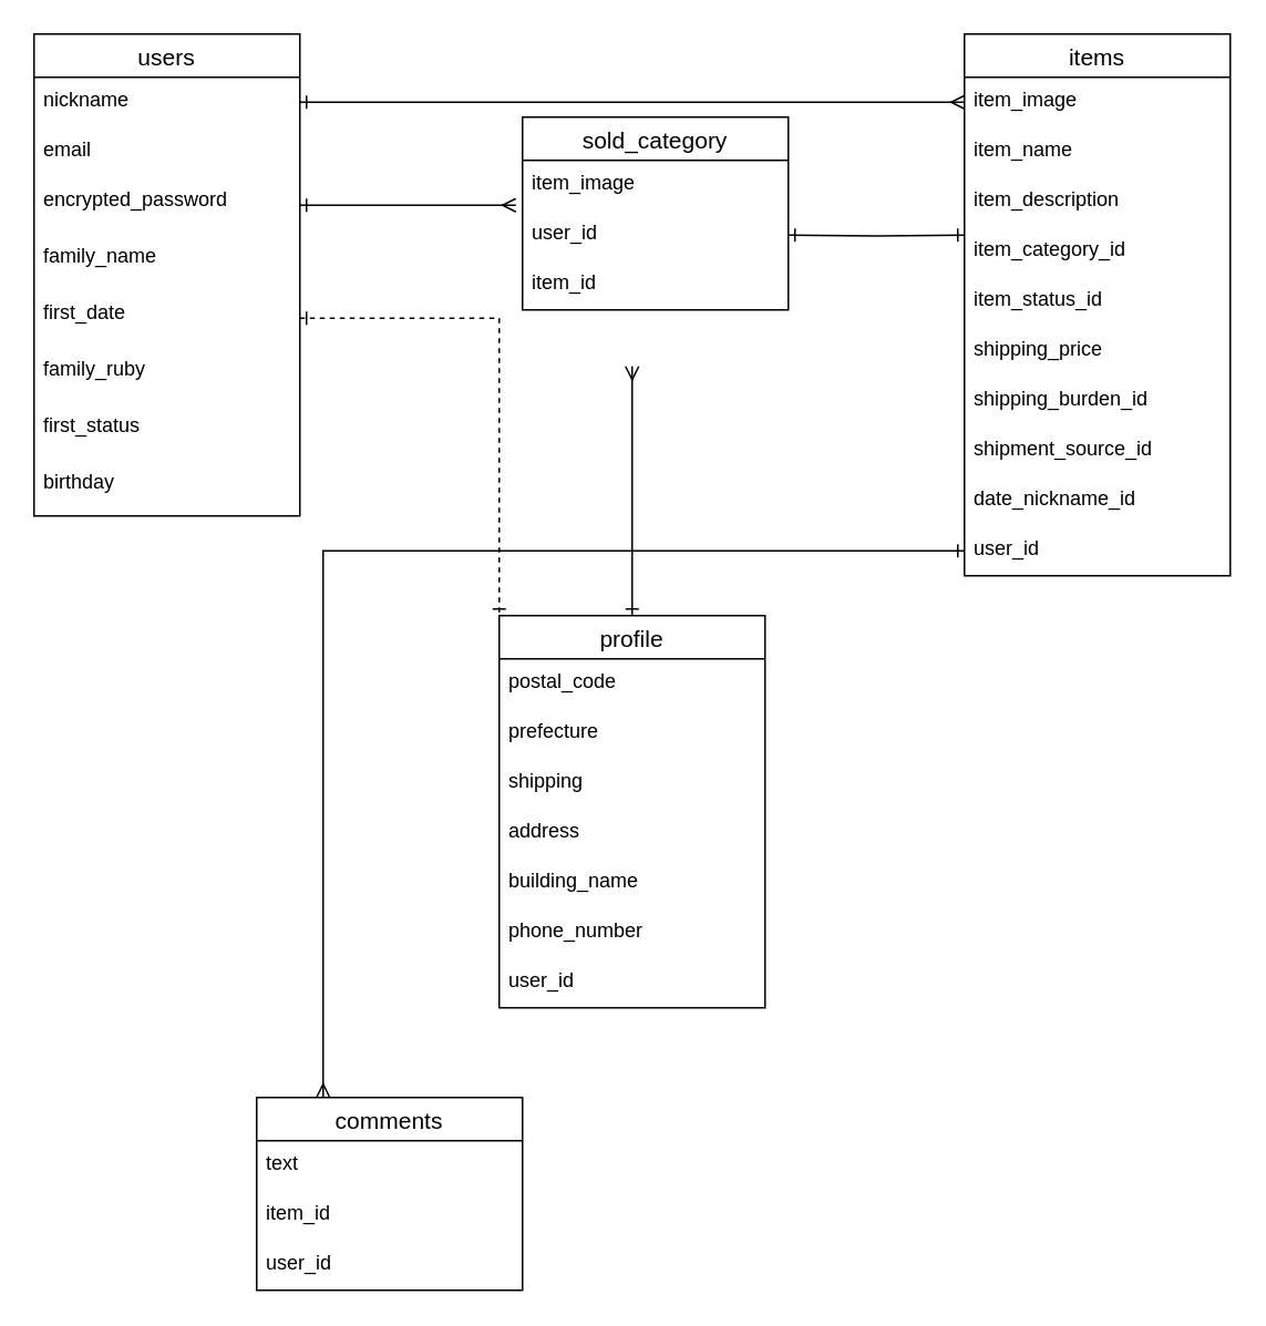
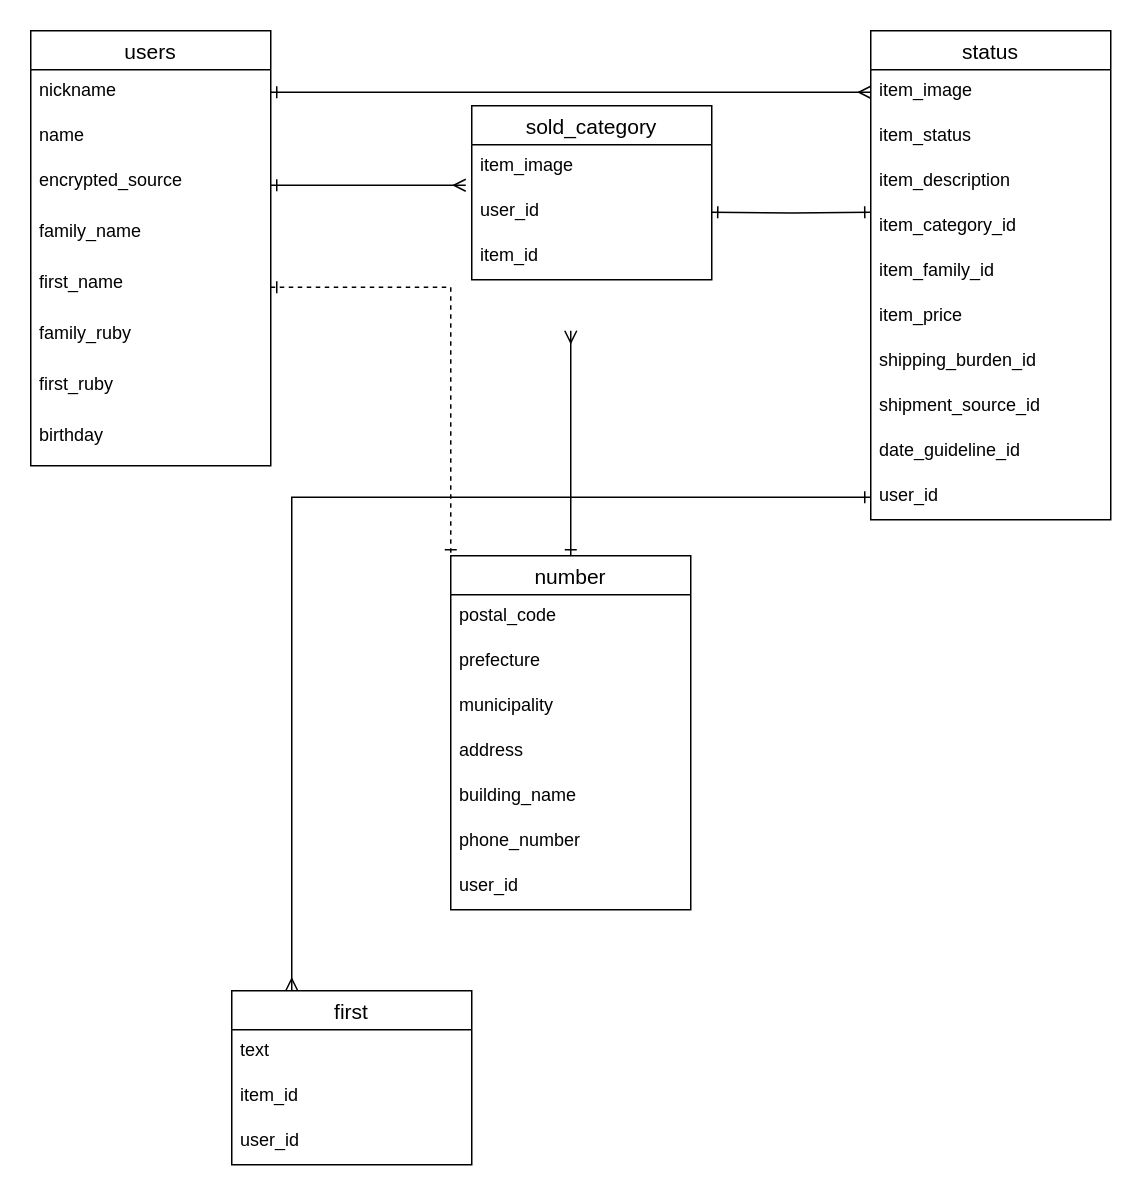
- <mxCell id="12" value="items" style="swimlane;fontStyle=0;childLayout=stackLayout;horizontal=1;startSize=26;horizontalStack=0;resizeParent=1;resizeParentMax=0;resizeLast=0;collapsible=1;marginBottom=0;align=center;fontSize=14;" parent="1" vertex="1"><mxGeometry x="580" y="20" width="160" height="326" as="geometry" /></mxCell>
+ <mxCell id="12" value="status" style="swimlane;fontStyle=0;childLayout=stackLayout;horizontal=1;startSize=26;horizontalStack=0;resizeParent=1;resizeParentMax=0;resizeLast=0;collapsible=1;marginBottom=0;align=center;fontSize=14;" parent="1" vertex="1"><mxGeometry x="580" y="20" width="160" height="326" as="geometry" /></mxCell>
- <mxCell id="4" value="email" style="text;strokeColor=none;fillColor=none;spacingLeft=4;spacingRight=4;overflow=hidden;rotatable=0;points=[[0,0.5],[1,0.5]];portConstraint=eastwest;fontSize=12;" parent="2" vertex="1"><mxGeometry y="56" width="160" height="30" as="geometry" /></mxCell>
+ <mxCell id="4" value="name" style="text;strokeColor=none;fillColor=none;spacingLeft=4;spacingRight=4;overflow=hidden;rotatable=0;points=[[0,0.5],[1,0.5]];portConstraint=eastwest;fontSize=12;" parent="2" vertex="1"><mxGeometry y="56" width="160" height="30" as="geometry" /></mxCell>
- <mxCell id="14" value="item_name" style="text;strokeColor=none;fillColor=none;spacingLeft=4;spacingRight=4;overflow=hidden;rotatable=0;points=[[0,0.5],[1,0.5]];portConstraint=eastwest;fontSize=12;" parent="12" vertex="1"><mxGeometry y="56" width="160" height="30" as="geometry" /></mxCell>
+ <mxCell id="14" value="item_status" style="text;strokeColor=none;fillColor=none;spacingLeft=4;spacingRight=4;overflow=hidden;rotatable=0;points=[[0,0.5],[1,0.5]];portConstraint=eastwest;fontSize=12;" parent="12" vertex="1"><mxGeometry y="56" width="160" height="30" as="geometry" /></mxCell>
- <mxCell id="5" value="encrypted_password" style="text;strokeColor=none;fillColor=none;spacingLeft=4;spacingRight=4;overflow=hidden;rotatable=0;points=[[0,0.5],[1,0.5]];portConstraint=eastwest;fontSize=12;" parent="2" vertex="1"><mxGeometry y="86" width="160" height="34" as="geometry" /></mxCell>
+ <mxCell id="5" value="encrypted_source" style="text;strokeColor=none;fillColor=none;spacingLeft=4;spacingRight=4;overflow=hidden;rotatable=0;points=[[0,0.5],[1,0.5]];portConstraint=eastwest;fontSize=12;" parent="2" vertex="1"><mxGeometry y="86" width="160" height="34" as="geometry" /></mxCell>
- <mxCell id="17" value="item_status_id" style="text;strokeColor=none;fillColor=none;spacingLeft=4;spacingRight=4;overflow=hidden;rotatable=0;points=[[0,0.5],[1,0.5]];portConstraint=eastwest;fontSize=12;" parent="12" vertex="1"><mxGeometry y="146" width="160" height="30" as="geometry" /></mxCell>
+ <mxCell id="17" value="item_family_id" style="text;strokeColor=none;fillColor=none;spacingLeft=4;spacingRight=4;overflow=hidden;rotatable=0;points=[[0,0.5],[1,0.5]];portConstraint=eastwest;fontSize=12;" parent="12" vertex="1"><mxGeometry y="146" width="160" height="30" as="geometry" /></mxCell>
- <mxCell id="7" value="first_date" style="text;strokeColor=none;fillColor=none;spacingLeft=4;spacingRight=4;overflow=hidden;rotatable=0;points=[[0,0.5],[1,0.5]];portConstraint=eastwest;fontSize=12;" parent="2" vertex="1"><mxGeometry y="154" width="160" height="34" as="geometry" /></mxCell>
+ <mxCell id="7" value="first_name" style="text;strokeColor=none;fillColor=none;spacingLeft=4;spacingRight=4;overflow=hidden;rotatable=0;points=[[0,0.5],[1,0.5]];portConstraint=eastwest;fontSize=12;" parent="2" vertex="1"><mxGeometry y="154" width="160" height="34" as="geometry" /></mxCell>
- <mxCell id="18" value="shipping_price" style="text;strokeColor=none;fillColor=none;spacingLeft=4;spacingRight=4;overflow=hidden;rotatable=0;points=[[0,0.5],[1,0.5]];portConstraint=eastwest;fontSize=12;" parent="12" vertex="1"><mxGeometry y="176" width="160" height="30" as="geometry" /></mxCell>
+ <mxCell id="18" value="item_price" style="text;strokeColor=none;fillColor=none;spacingLeft=4;spacingRight=4;overflow=hidden;rotatable=0;points=[[0,0.5],[1,0.5]];portConstraint=eastwest;fontSize=12;" parent="12" vertex="1"><mxGeometry y="176" width="160" height="30" as="geometry" /></mxCell>
- <mxCell id="9" value="first_status" style="text;strokeColor=none;fillColor=none;spacingLeft=4;spacingRight=4;overflow=hidden;rotatable=0;points=[[0,0.5],[1,0.5]];portConstraint=eastwest;fontSize=12;" parent="2" vertex="1"><mxGeometry y="222" width="160" height="34" as="geometry" /></mxCell>
+ <mxCell id="9" value="first_ruby" style="text;strokeColor=none;fillColor=none;spacingLeft=4;spacingRight=4;overflow=hidden;rotatable=0;points=[[0,0.5],[1,0.5]];portConstraint=eastwest;fontSize=12;" parent="2" vertex="1"><mxGeometry y="222" width="160" height="34" as="geometry" /></mxCell>
- <mxCell id="21" value="date_nickname_id" style="text;strokeColor=none;fillColor=none;spacingLeft=4;spacingRight=4;overflow=hidden;rotatable=0;points=[[0,0.5],[1,0.5]];portConstraint=eastwest;fontSize=12;" parent="12" vertex="1"><mxGeometry y="266" width="160" height="30" as="geometry" /></mxCell>
+ <mxCell id="21" value="date_guideline_id" style="text;strokeColor=none;fillColor=none;spacingLeft=4;spacingRight=4;overflow=hidden;rotatable=0;points=[[0,0.5],[1,0.5]];portConstraint=eastwest;fontSize=12;" parent="12" vertex="1"><mxGeometry y="266" width="160" height="30" as="geometry" /></mxCell>
- <mxCell id="28" value="profile" style="swimlane;fontStyle=0;childLayout=stackLayout;horizontal=1;startSize=26;horizontalStack=0;resizeParent=1;resizeParentMax=0;resizeLast=0;collapsible=1;marginBottom=0;align=center;fontSize=14;" parent="1" vertex="1"><mxGeometry x="300" y="370" width="160" height="236" as="geometry" /></mxCell>
+ <mxCell id="28" value="number" style="swimlane;fontStyle=0;childLayout=stackLayout;horizontal=1;startSize=26;horizontalStack=0;resizeParent=1;resizeParentMax=0;resizeLast=0;collapsible=1;marginBottom=0;align=center;fontSize=14;" parent="1" vertex="1"><mxGeometry x="300" y="370" width="160" height="236" as="geometry" /></mxCell>
- <mxCell id="31" value="shipping" style="text;strokeColor=none;fillColor=none;spacingLeft=4;spacingRight=4;overflow=hidden;rotatable=0;points=[[0,0.5],[1,0.5]];portConstraint=eastwest;fontSize=12;" parent="28" vertex="1"><mxGeometry y="86" width="160" height="30" as="geometry" /></mxCell>
+ <mxCell id="31" value="municipality" style="text;strokeColor=none;fillColor=none;spacingLeft=4;spacingRight=4;overflow=hidden;rotatable=0;points=[[0,0.5],[1,0.5]];portConstraint=eastwest;fontSize=12;" parent="28" vertex="1"><mxGeometry y="86" width="160" height="30" as="geometry" /></mxCell>
- <mxCell id="23" value="comments" style="swimlane;fontStyle=0;childLayout=stackLayout;horizontal=1;startSize=26;horizontalStack=0;resizeParent=1;resizeParentMax=0;resizeLast=0;collapsible=1;marginBottom=0;align=center;fontSize=14;" parent="1" vertex="1"><mxGeometry x="154" y="660" width="160" height="116" as="geometry" /></mxCell>
+ <mxCell id="23" value="first" style="swimlane;fontStyle=0;childLayout=stackLayout;horizontal=1;startSize=26;horizontalStack=0;resizeParent=1;resizeParentMax=0;resizeLast=0;collapsible=1;marginBottom=0;align=center;fontSize=14;" parent="1" vertex="1"><mxGeometry x="154" y="660" width="160" height="116" as="geometry" /></mxCell>
